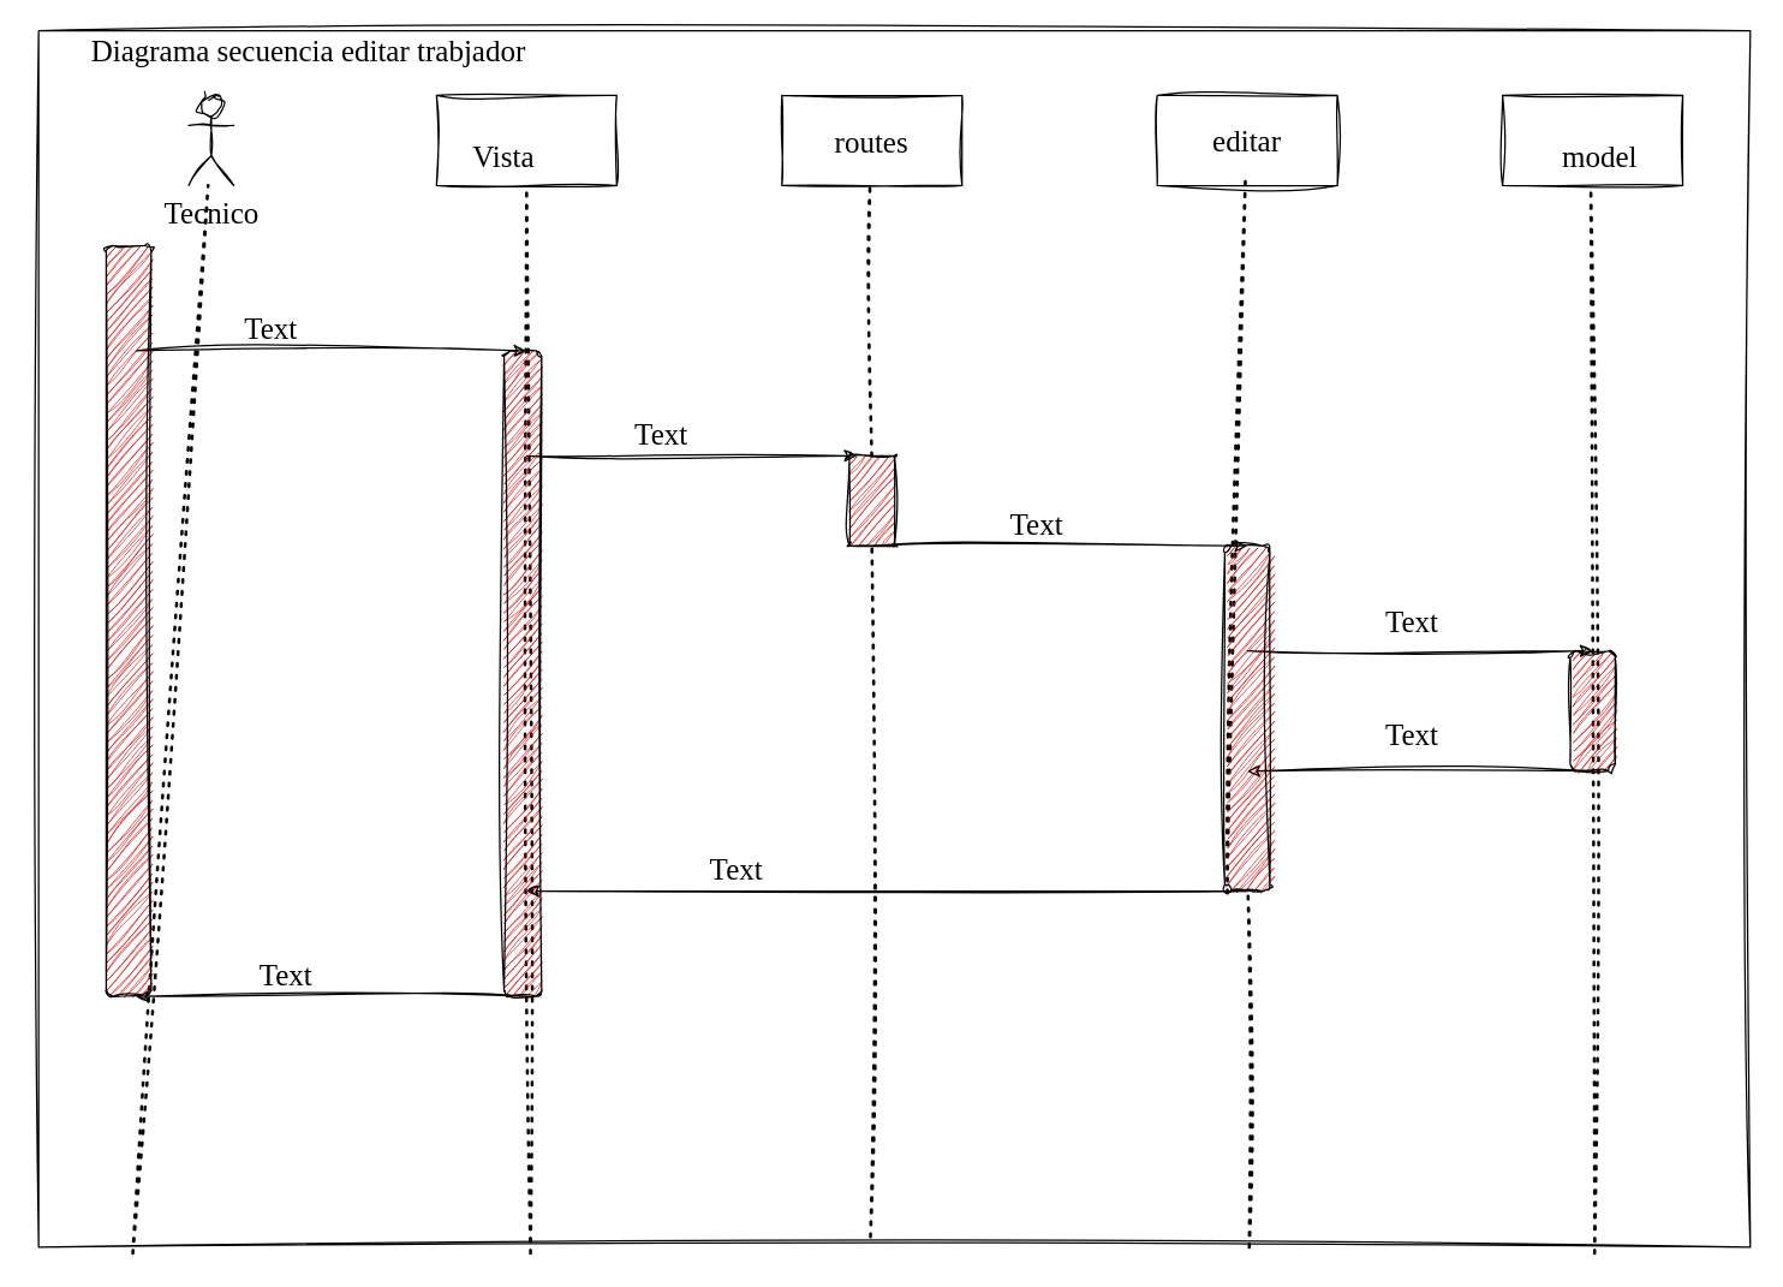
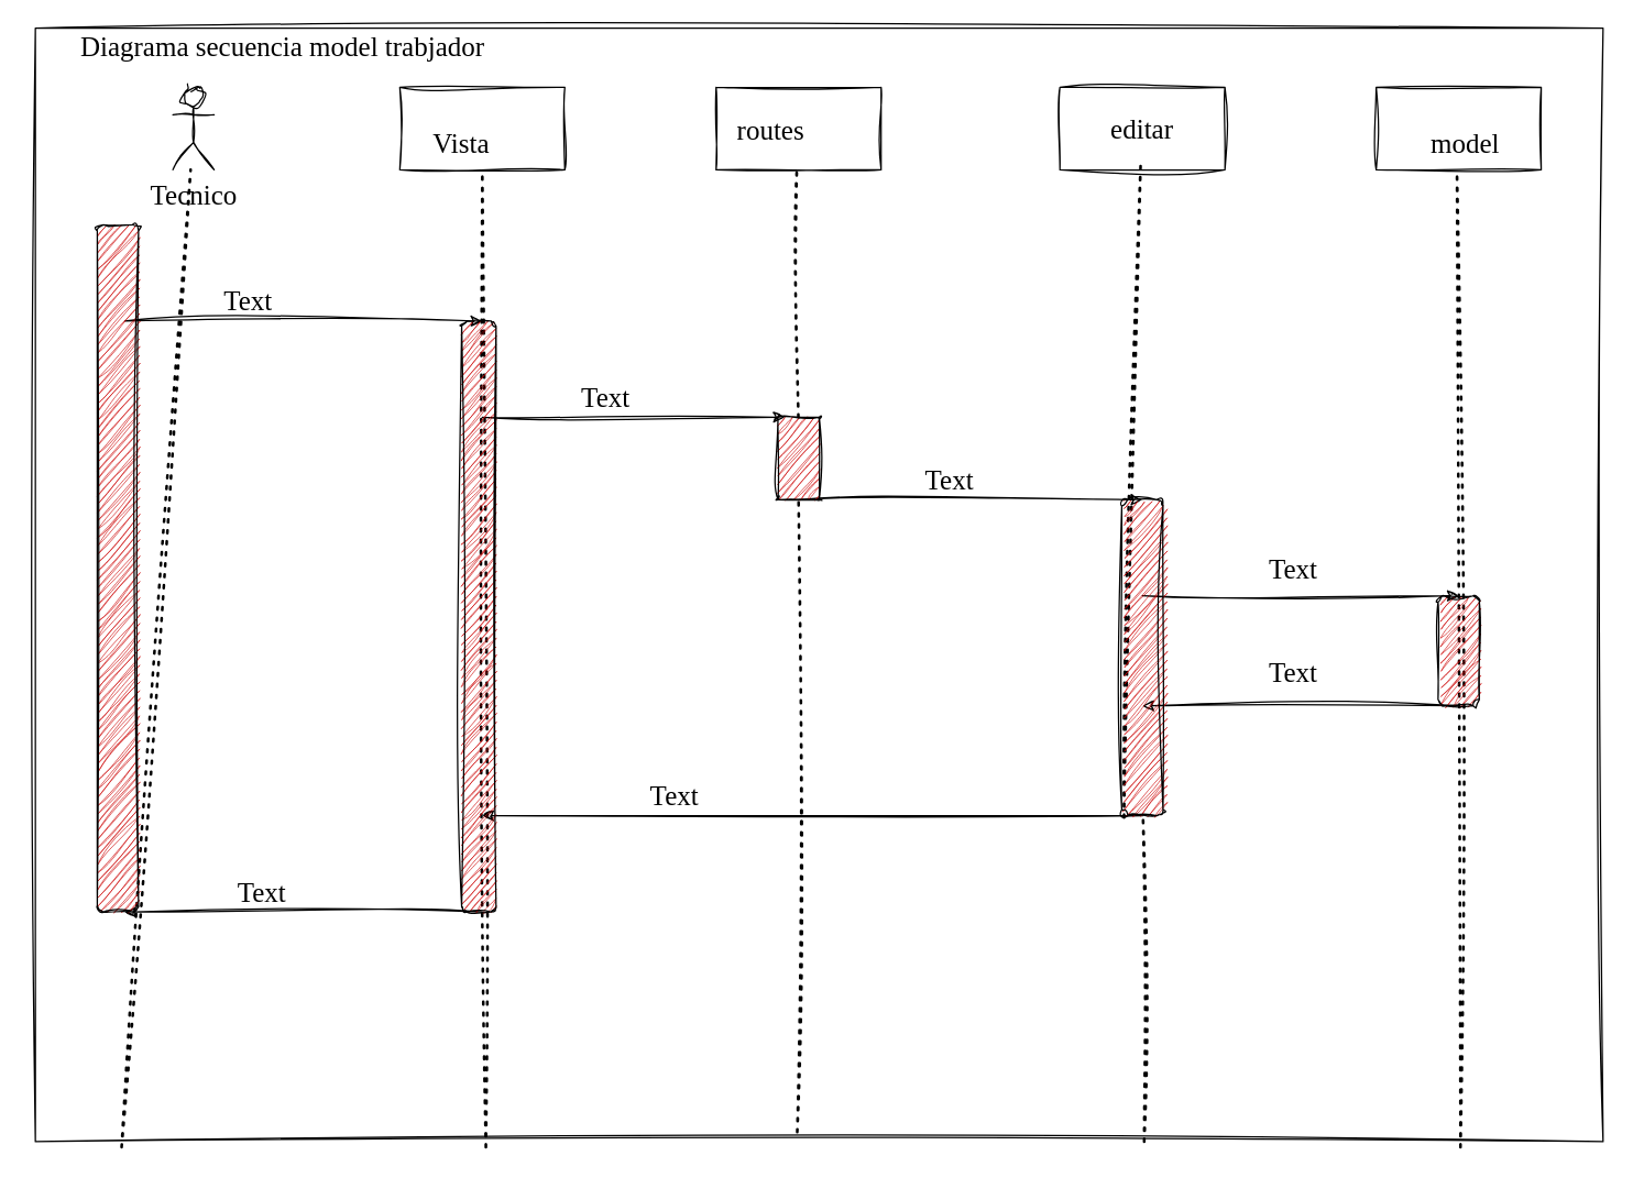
- <mxCell id="3" value="Diagrama secuencia editar trabjador" style="text;html=1;strokeColor=none;fillColor=none;align=center;verticalAlign=middle;whiteSpace=wrap;rounded=0;fontSize=20;fontFamily=Architects Daughter;" parent="1" vertex="1"><mxGeometry x="20" y="23" width="370" height="20" as="geometry" /></mxCell>
+ <mxCell id="3" value="Diagrama secuencia model trabjador" style="text;html=1;strokeColor=none;fillColor=none;align=center;verticalAlign=middle;whiteSpace=wrap;rounded=0;fontSize=20;fontFamily=Architects Daughter;" parent="1" vertex="1"><mxGeometry x="20" y="23" width="370" height="20" as="geometry" /></mxCell>
- <mxCell id="11" value="routes" style="text;html=1;strokeColor=none;fillColor=none;align=center;verticalAlign=middle;whiteSpace=wrap;rounded=0;fontSize=20;fontFamily=Architects Daughter;" parent="1" vertex="1"><mxGeometry x="550" y="79" width="60" height="30" as="geometry" /></mxCell>
+ <mxCell id="11" value="routes" style="text;html=1;strokeColor=none;fillColor=none;align=center;verticalAlign=middle;whiteSpace=wrap;rounded=0;fontSize=20;fontFamily=Architects Daughter;" parent="1" vertex="1"><mxGeometry x="530" y="79" width="60" height="30" as="geometry" /></mxCell>
